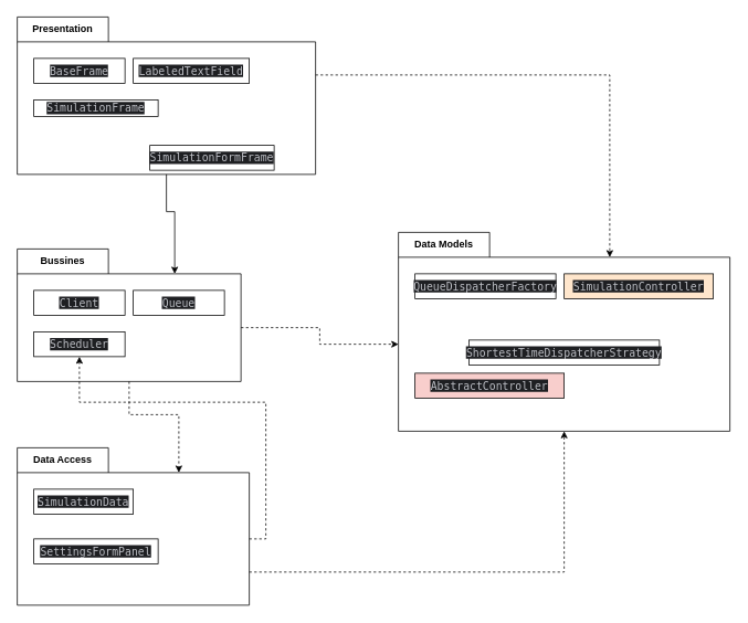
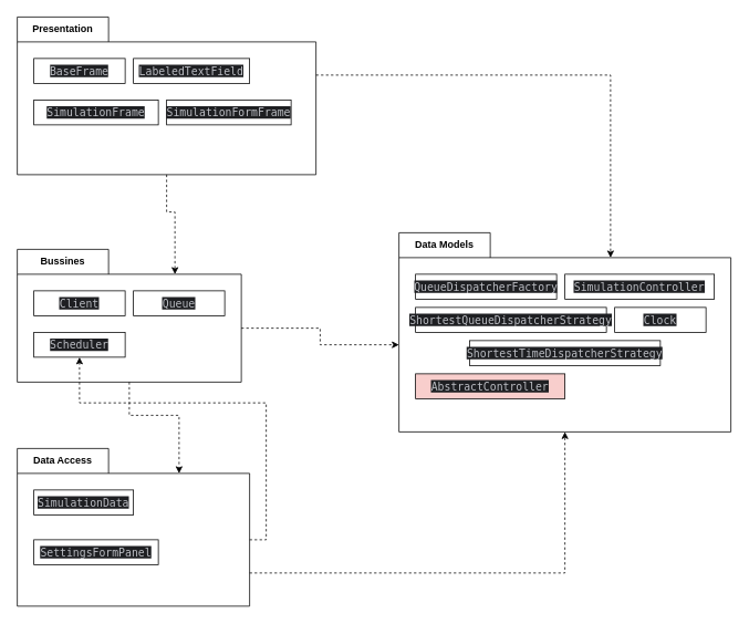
- <mxCell id="6" value="&lt;div style=&quot;background-color: rgb(30, 31, 34); color: rgb(188, 190, 196);&quot;&gt;&lt;pre style=&quot;font-family:'JetBrains Mono',monospace;font-size:9.8pt;&quot;&gt;&lt;pre style=&quot;font-family:'JetBrains Mono',monospace;font-size:9.8pt;&quot;&gt;&lt;div&gt;&lt;pre style=&quot;font-family:'JetBrains Mono',monospace;font-size:9.8pt;&quot;&gt;SimulationFrame&lt;/pre&gt;&lt;/div&gt;&lt;/pre&gt;&lt;/pre&gt;&lt;/div&gt;" style="html=1;whiteSpace=wrap;" vertex="1" parent="2"><mxGeometry x="20" y="100" width="150" height="20" as="geometry" /></mxCell>
+ <mxCell id="6" value="&lt;div style=&quot;background-color: rgb(30, 31, 34); color: rgb(188, 190, 196);&quot;&gt;&lt;pre style=&quot;font-family:'JetBrains Mono',monospace;font-size:9.8pt;&quot;&gt;&lt;pre style=&quot;font-family:'JetBrains Mono',monospace;font-size:9.8pt;&quot;&gt;&lt;div&gt;&lt;pre style=&quot;font-family:'JetBrains Mono',monospace;font-size:9.8pt;&quot;&gt;SimulationFrame&lt;/pre&gt;&lt;/div&gt;&lt;/pre&gt;&lt;/pre&gt;&lt;/div&gt;" style="html=1;whiteSpace=wrap;" vertex="1" parent="2"><mxGeometry x="20" y="100" width="150" height="30" as="geometry" /></mxCell>
- <mxCell id="5" value="&lt;div style=&quot;background-color: rgb(30, 31, 34); color: rgb(188, 190, 196);&quot;&gt;&lt;pre style=&quot;font-family:'JetBrains Mono',monospace;font-size:9.8pt;&quot;&gt;&lt;pre style=&quot;font-family:'JetBrains Mono',monospace;font-size:9.8pt;&quot;&gt;&lt;div&gt;&lt;pre style=&quot;font-family:'JetBrains Mono',monospace;font-size:9.8pt;&quot;&gt;SimulationFormFrame&lt;/pre&gt;&lt;/div&gt;&lt;/pre&gt;&lt;/pre&gt;&lt;/div&gt;" style="html=1;whiteSpace=wrap;" vertex="1" parent="2"><mxGeometry x="160" y="155" width="150" height="30" as="geometry" /></mxCell>
+ <mxCell id="5" value="&lt;div style=&quot;background-color: rgb(30, 31, 34); color: rgb(188, 190, 196);&quot;&gt;&lt;pre style=&quot;font-family:'JetBrains Mono',monospace;font-size:9.8pt;&quot;&gt;&lt;pre style=&quot;font-family:'JetBrains Mono',monospace;font-size:9.8pt;&quot;&gt;&lt;div&gt;&lt;pre style=&quot;font-family:'JetBrains Mono',monospace;font-size:9.8pt;&quot;&gt;SimulationFormFrame&lt;/pre&gt;&lt;/div&gt;&lt;/pre&gt;&lt;/pre&gt;&lt;/div&gt;" style="html=1;whiteSpace=wrap;" vertex="1" parent="2"><mxGeometry x="180" y="100" width="150" height="30" as="geometry" /></mxCell>
- <mxCell id="21" style="edgeStyle=orthogonalEdgeStyle;rounded=0;orthogonalLoop=1;jettySize=auto;html=1;exitX=0.5;exitY=1;exitDx=0;exitDy=0;exitPerimeter=0;entryX=0;entryY=0;entryDx=190;entryDy=30;entryPerimeter=0;dashed=0;" edge="1" parent="1" source="2" target="7"><mxGeometry relative="1" as="geometry" /></mxCell>
+ <mxCell id="21" style="edgeStyle=orthogonalEdgeStyle;rounded=0;orthogonalLoop=1;jettySize=auto;html=1;exitX=0.5;exitY=1;exitDx=0;exitDy=0;exitPerimeter=0;entryX=0;entryY=0;entryDx=190;entryDy=30;entryPerimeter=0;dashed=1;" edge="1" parent="1" source="2" target="7"><mxGeometry relative="1" as="geometry" /></mxCell>
- <mxCell id="19" value="&lt;div style=&quot;background-color: rgb(30, 31, 34); color: rgb(188, 190, 196);&quot;&gt;&lt;pre style=&quot;font-family:'JetBrains Mono',monospace;font-size:9.8pt;&quot;&gt;&lt;pre style=&quot;font-family:'JetBrains Mono',monospace;font-size:9.8pt;&quot;&gt;&lt;pre style=&quot;font-family:'JetBrains Mono',monospace;font-size:9.8pt;&quot;&gt;&lt;pre style=&quot;font-family:'JetBrains Mono',monospace;font-size:9.8pt;&quot;&gt;&lt;div&gt;&lt;pre style=&quot;font-family:'JetBrains Mono',monospace;font-size:9.8pt;&quot;&gt;SimulationController&lt;/pre&gt;&lt;/div&gt;&lt;/pre&gt;&lt;/pre&gt;&lt;/pre&gt;&lt;/pre&gt;&lt;/div&gt;" style="html=1;whiteSpace=wrap;fillColor=#ffe6cc;" vertex="1" parent="14"><mxGeometry x="200" y="50" width="180" height="30" as="geometry" /></mxCell>
+ <mxCell id="19" value="&lt;div style=&quot;background-color: rgb(30, 31, 34); color: rgb(188, 190, 196);&quot;&gt;&lt;pre style=&quot;font-family:'JetBrains Mono',monospace;font-size:9.8pt;&quot;&gt;&lt;pre style=&quot;font-family:'JetBrains Mono',monospace;font-size:9.8pt;&quot;&gt;&lt;pre style=&quot;font-family:'JetBrains Mono',monospace;font-size:9.8pt;&quot;&gt;&lt;pre style=&quot;font-family:'JetBrains Mono',monospace;font-size:9.8pt;&quot;&gt;&lt;div&gt;&lt;pre style=&quot;font-family:'JetBrains Mono',monospace;font-size:9.8pt;&quot;&gt;SimulationController&lt;/pre&gt;&lt;/div&gt;&lt;/pre&gt;&lt;/pre&gt;&lt;/pre&gt;&lt;/pre&gt;&lt;/div&gt;" style="html=1;whiteSpace=wrap;" vertex="1" parent="14"><mxGeometry x="200" y="50" width="180" height="30" as="geometry" /></mxCell>
+ <mxCell id="16" value="&lt;div style=&quot;background-color: rgb(30, 31, 34); color: rgb(188, 190, 196);&quot;&gt;&lt;pre style=&quot;font-family:'JetBrains Mono',monospace;font-size:9.8pt;&quot;&gt;&lt;div&gt;&lt;pre style=&quot;font-family:'JetBrains Mono',monospace;font-size:9.8pt;&quot;&gt;ShortestQueueDispatcherStrategy&lt;/pre&gt;&lt;/div&gt;&lt;/pre&gt;&lt;/div&gt;" style="html=1;whiteSpace=wrap;" vertex="1" parent="14"><mxGeometry x="20" y="90" width="230" height="30" as="geometry" /></mxCell>
+ <mxCell id="20" value="&lt;div style=&quot;background-color: rgb(30, 31, 34); color: rgb(188, 190, 196);&quot;&gt;&lt;pre style=&quot;font-family:'JetBrains Mono',monospace;font-size:9.8pt;&quot;&gt;&lt;pre style=&quot;font-family:'JetBrains Mono',monospace;font-size:9.8pt;&quot;&gt;&lt;pre style=&quot;font-family:'JetBrains Mono',monospace;font-size:9.8pt;&quot;&gt;&lt;pre style=&quot;font-family:'JetBrains Mono',monospace;font-size:9.8pt;&quot;&gt;&lt;pre style=&quot;font-family:'JetBrains Mono',monospace;font-size:9.8pt;&quot;&gt;&lt;div&gt;&lt;pre style=&quot;font-family:'JetBrains Mono',monospace;font-size:9.8pt;&quot;&gt;Clock&lt;/pre&gt;&lt;/div&gt;&lt;/pre&gt;&lt;/pre&gt;&lt;/pre&gt;&lt;/pre&gt;&lt;/pre&gt;&lt;/div&gt;" style="html=1;whiteSpace=wrap;" vertex="1" parent="14"><mxGeometry x="260" y="90" width="110" height="30" as="geometry" /></mxCell>
